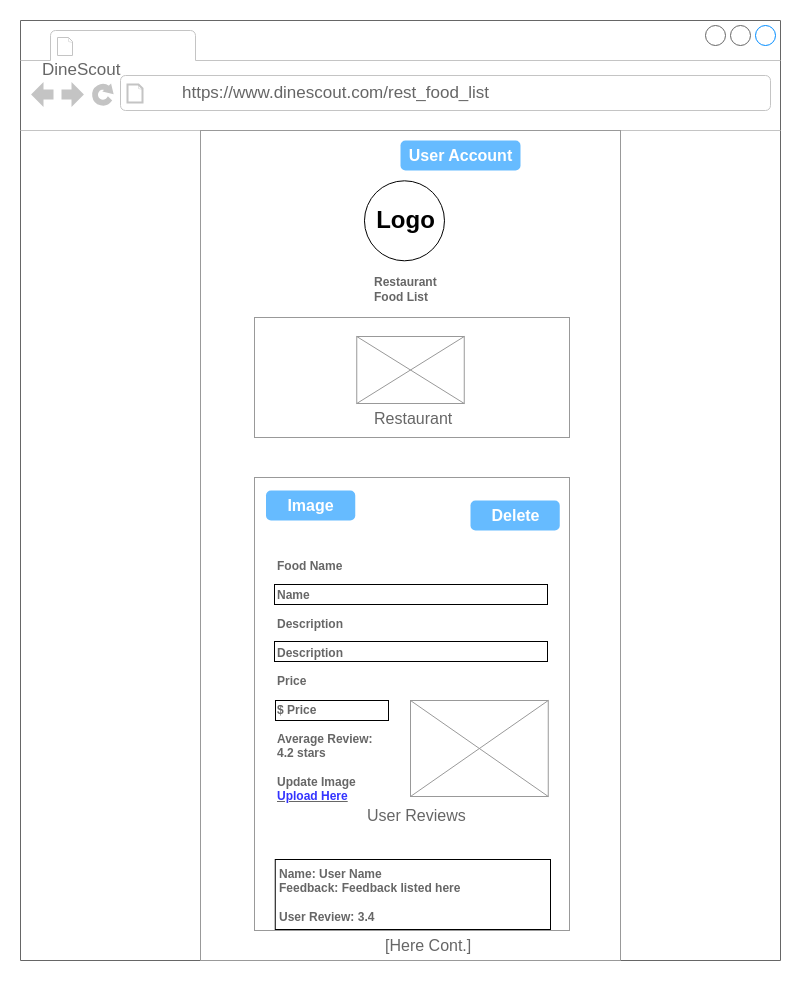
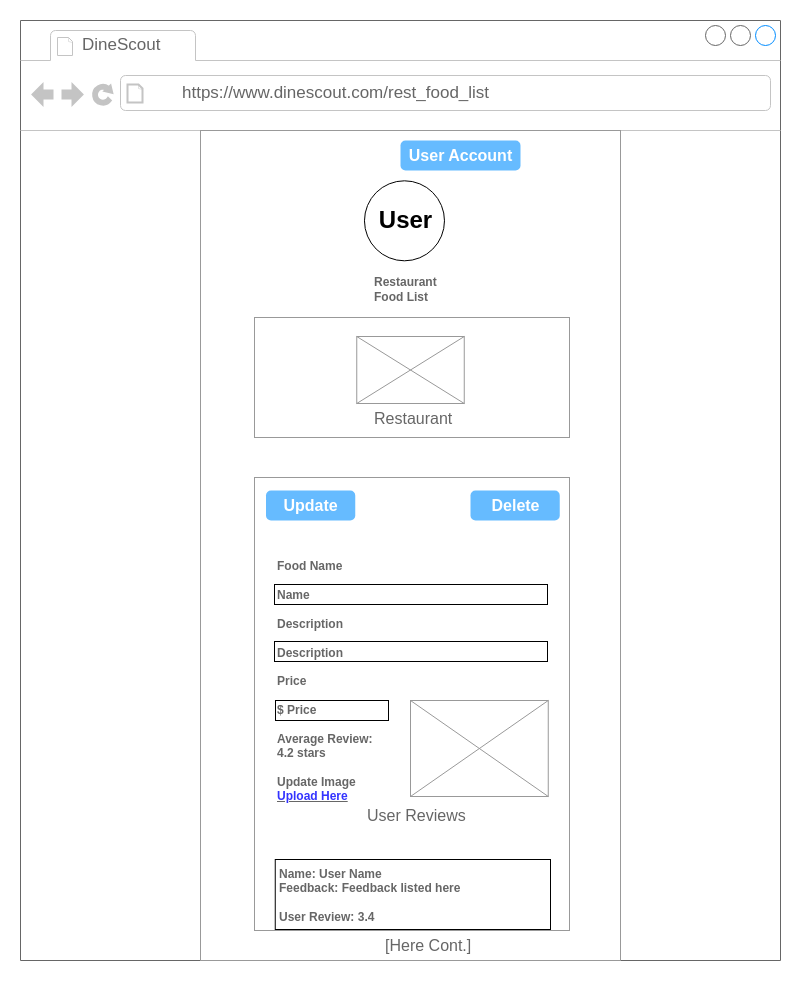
- <mxCell id="3" value="DineScout" style="strokeWidth=1;shadow=0;dashed=0;align=center;html=1;shape=mxgraph.mockup.containers.anchor;fontSize=17;fontColor=#666666;align=left;whiteSpace=wrap;" vertex="1" parent="2"><mxGeometry x="20" y="37" width="110" height="26" as="geometry" /></mxCell>
+ <mxCell id="3" value="DineScout" style="strokeWidth=1;shadow=0;dashed=0;align=center;html=1;shape=mxgraph.mockup.containers.anchor;fontSize=17;fontColor=#666666;align=left;whiteSpace=wrap;" vertex="1" parent="2"><mxGeometry x="60" y="12" width="110" height="26" as="geometry" /></mxCell>
- <mxCell id="10" value="Logo" style="text;strokeColor=none;fillColor=none;html=1;fontSize=24;fontStyle=1;verticalAlign=middle;align=center;" vertex="1" parent="5"><mxGeometry x="100" y="67.61" width="210" height="45.39" as="geometry" /></mxCell>
+ <mxCell id="10" value="User" style="text;strokeColor=none;fillColor=none;html=1;fontSize=24;fontStyle=1;verticalAlign=middle;align=center;" vertex="1" parent="5"><mxGeometry x="100" y="67.61" width="210" height="45.39" as="geometry" /></mxCell>
- <mxCell id="19" value="Image" style="strokeWidth=1;shadow=0;dashed=0;align=center;html=1;shape=mxgraph.mockup.forms.rrect;rSize=5;strokeColor=none;fontColor=#ffffff;fillColor=#66bbff;fontSize=16;fontStyle=1;" vertex="1" parent="1"><mxGeometry x="265.5" y="490" width="89.25" height="30" as="geometry" /></mxCell>
+ <mxCell id="19" value="Update" style="strokeWidth=1;shadow=0;dashed=0;align=center;html=1;shape=mxgraph.mockup.forms.rrect;rSize=5;strokeColor=none;fontColor=#ffffff;fillColor=#66bbff;fontSize=16;fontStyle=1;" vertex="1" parent="1"><mxGeometry x="265.5" y="490" width="89.25" height="30" as="geometry" /></mxCell>
- <mxCell id="18" value="Delete" style="strokeWidth=1;shadow=0;dashed=0;align=center;html=1;shape=mxgraph.mockup.forms.rrect;rSize=5;strokeColor=none;fontColor=#ffffff;fillColor=#66bbff;fontSize=16;fontStyle=1;" vertex="1" parent="1"><mxGeometry x="470" y="500" width="89.25" height="30" as="geometry" /></mxCell>
+ <mxCell id="18" value="Delete" style="strokeWidth=1;shadow=0;dashed=0;align=center;html=1;shape=mxgraph.mockup.forms.rrect;rSize=5;strokeColor=none;fontColor=#ffffff;fillColor=#66bbff;fontSize=16;fontStyle=1;" vertex="1" parent="1"><mxGeometry x="470" y="490" width="89.25" height="30" as="geometry" /></mxCell>
